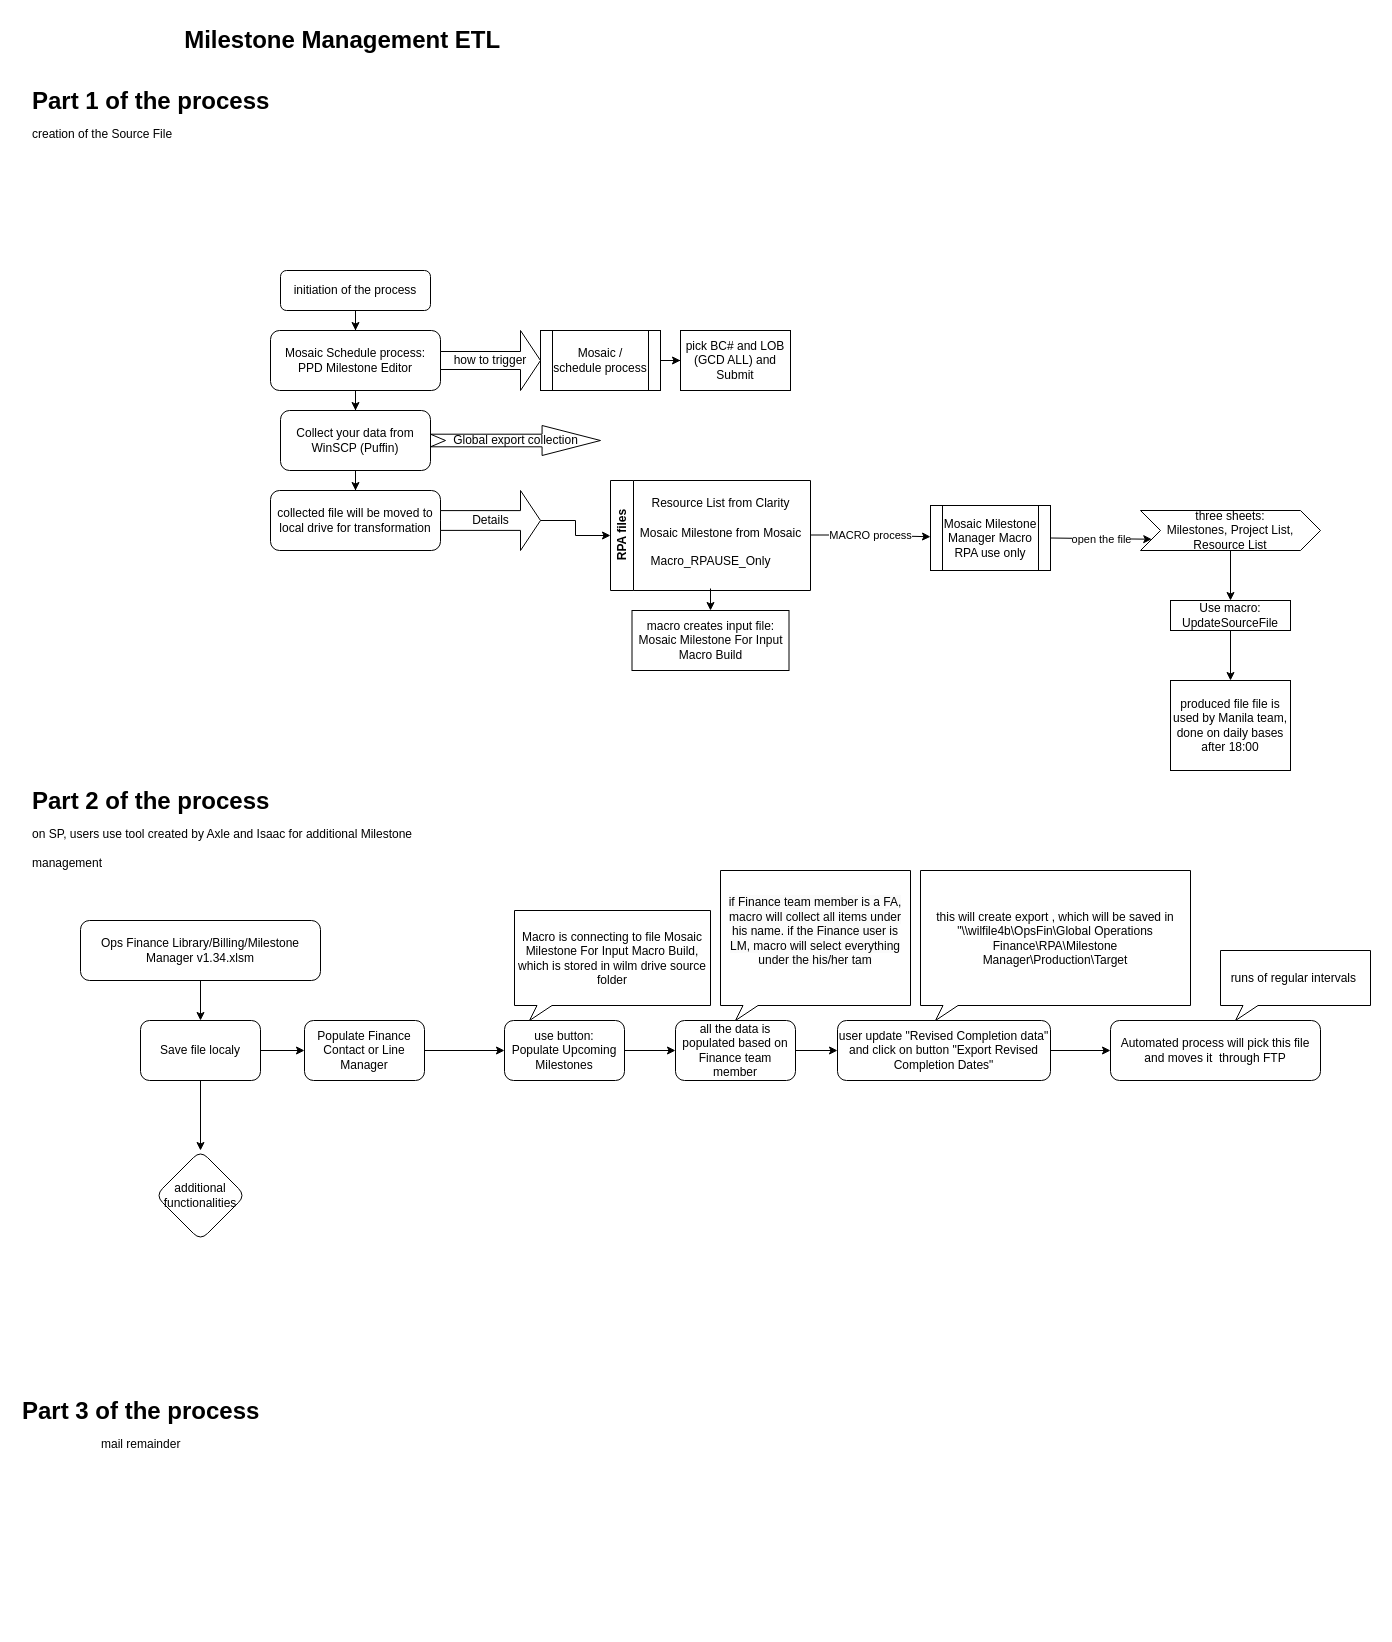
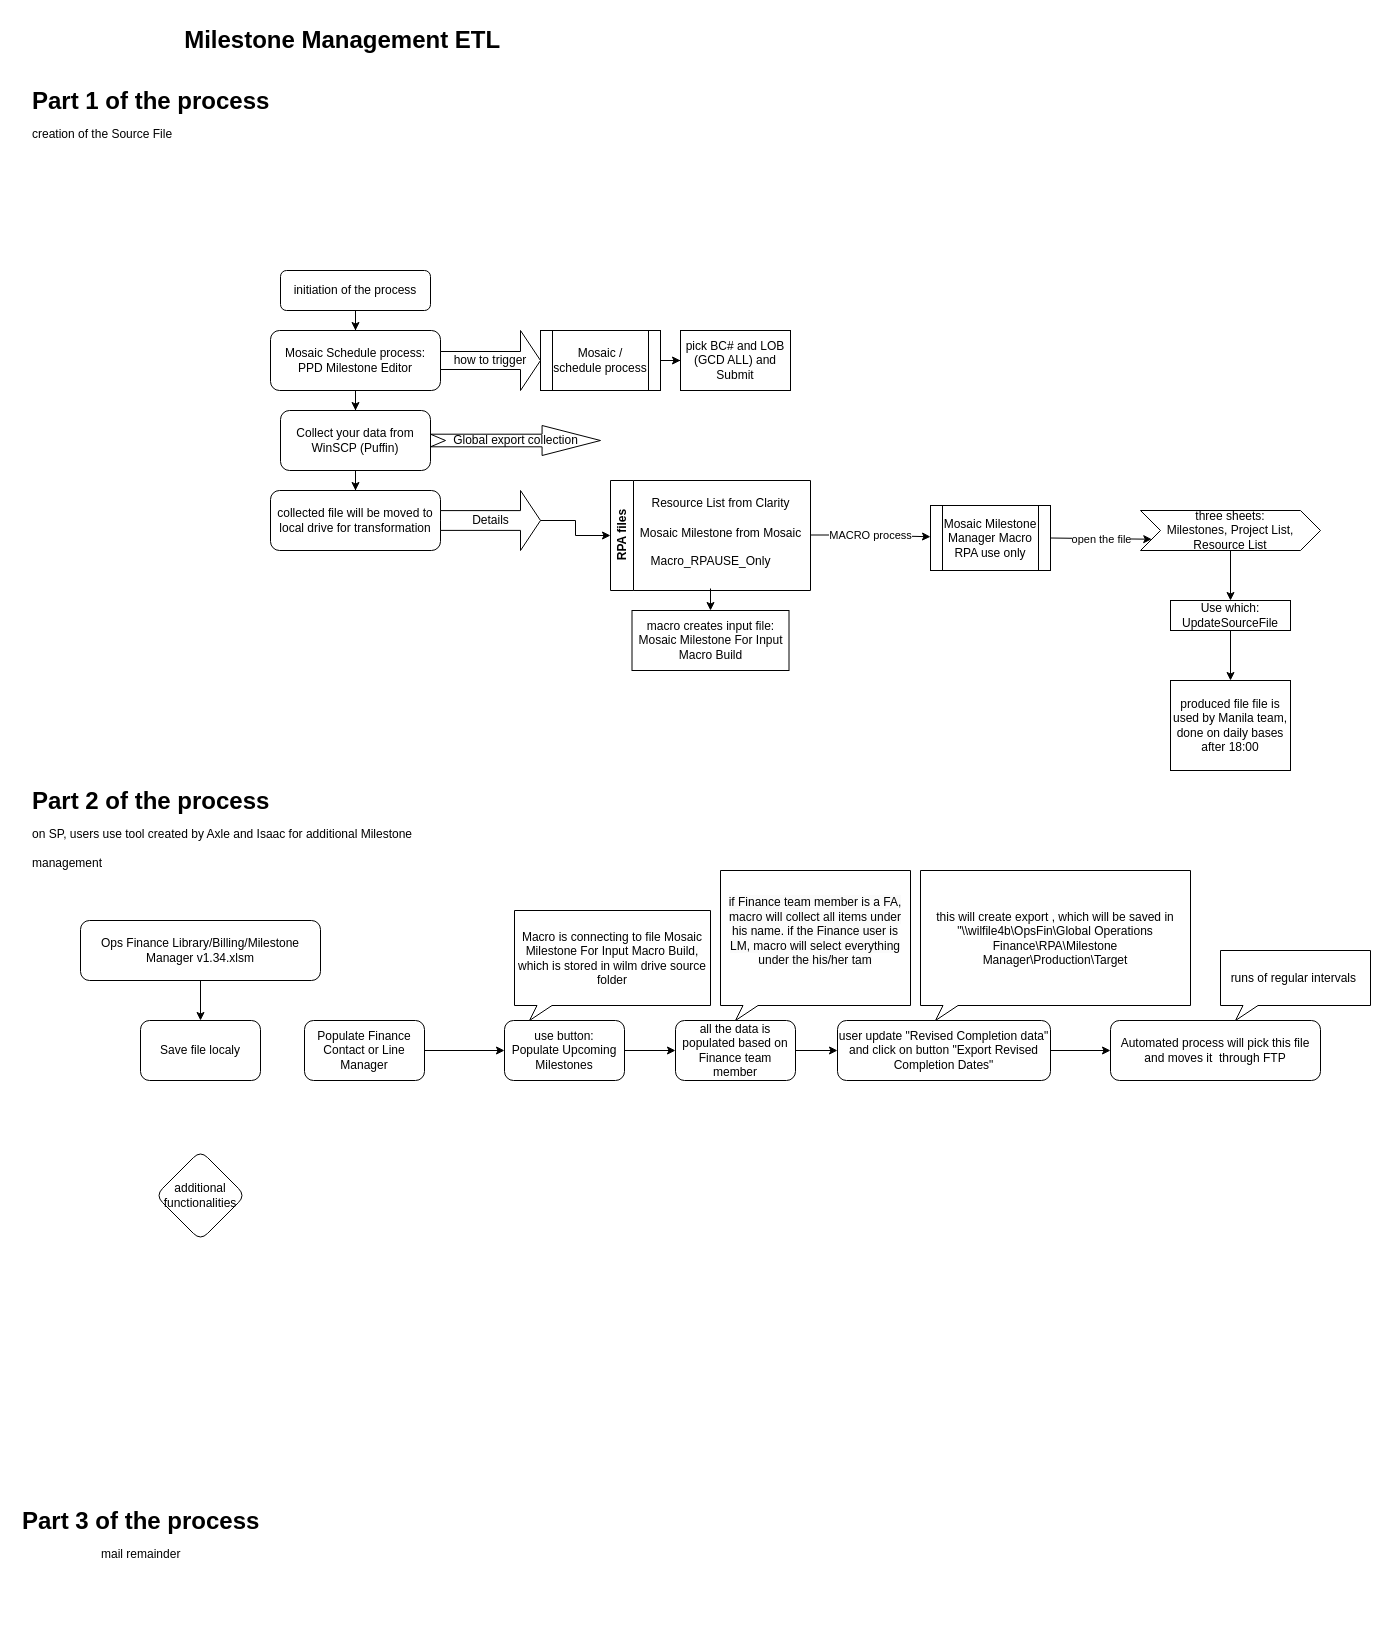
- <mxCell id="31" value="Use macro: UpdateSourceFile" style="whiteSpace=wrap;html=1;" parent="1" vertex="1"><mxGeometry x="1170" y="600" width="120" height="30" as="geometry" /></mxCell>
+ <mxCell id="31" value="Use which: UpdateSourceFile" style="whiteSpace=wrap;html=1;" parent="1" vertex="1"><mxGeometry x="1170" y="600" width="120" height="30" as="geometry" /></mxCell>
- <mxCell id="37" value="" style="edgeStyle=orthogonalEdgeStyle;rounded=0;orthogonalLoop=1;jettySize=auto;html=1;" parent="1" source="39" target="41" edge="1"><mxGeometry relative="1" as="geometry" /></mxCell>
- <mxCell id="38" value="" style="edgeStyle=orthogonalEdgeStyle;rounded=0;orthogonalLoop=1;jettySize=auto;html=1;" parent="1" source="39" target="53" edge="1"><mxGeometry relative="1" as="geometry" /></mxCell>
- <mxCell id="54" value="&lt;h1 style=&quot;margin-top: 0px;&quot;&gt;&lt;span style=&quot;background-color: initial;&quot;&gt;Part 3 of the process&lt;br&gt;&lt;div style=&quot;text-align: center;&quot;&gt;&lt;span style=&quot;background-color: initial; font-size: 12px; font-weight: 400;&quot;&gt;mail remainder&lt;/span&gt;&lt;/div&gt;&lt;/span&gt;&lt;/h1&gt;" style="text;html=1;whiteSpace=wrap;overflow=hidden;rounded=0;" vertex="1" parent="1"><mxGeometry x="20" y="1390" width="410" height="120" as="geometry" /></mxCell>
+ <mxCell id="54" value="&lt;h1 style=&quot;margin-top: 0px;&quot;&gt;&lt;span style=&quot;background-color: initial;&quot;&gt;Part 3 of the process&lt;br&gt;&lt;div style=&quot;text-align: center;&quot;&gt;&lt;span style=&quot;background-color: initial; font-size: 12px; font-weight: 400;&quot;&gt;mail remainder&lt;/span&gt;&lt;/div&gt;&lt;/span&gt;&lt;/h1&gt;" style="text;html=1;whiteSpace=wrap;overflow=hidden;rounded=0;" vertex="1" parent="1"><mxGeometry x="20" y="1500" width="410" height="120" as="geometry" /></mxCell>
